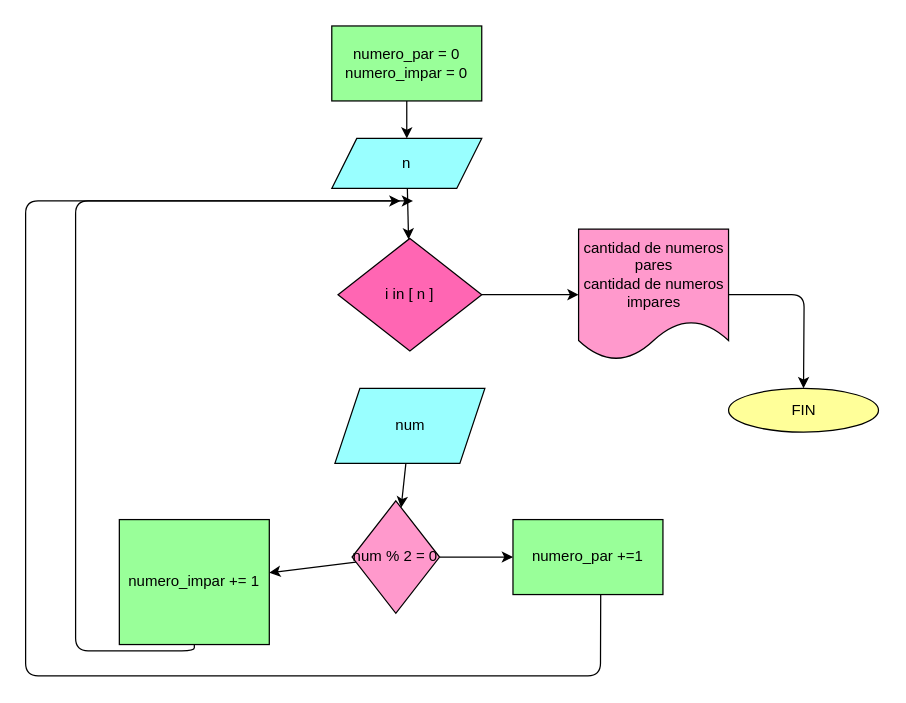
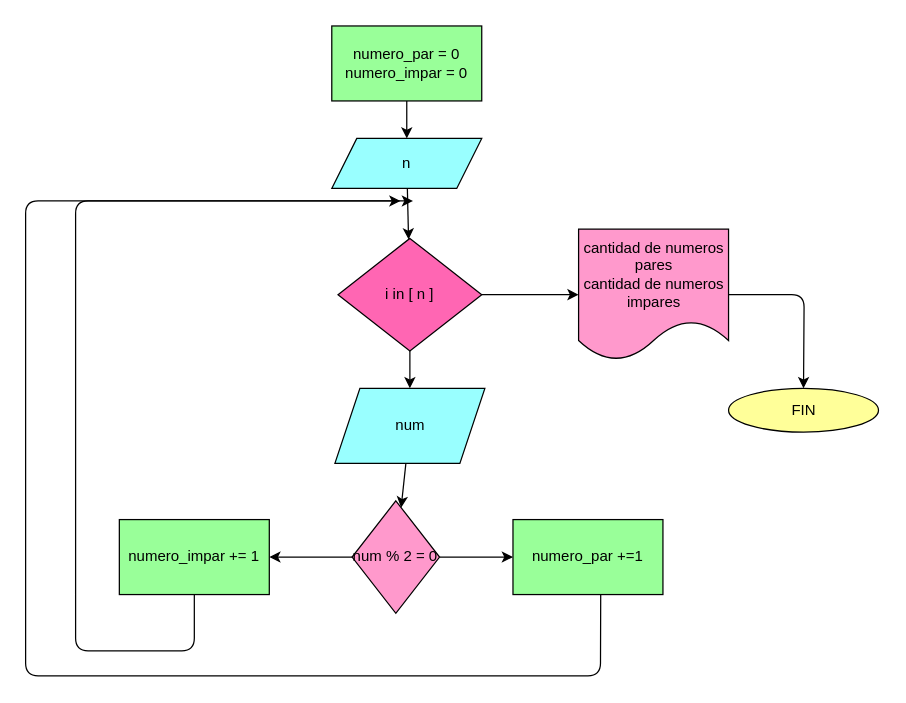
+ <mxCell id="6" value="" style="edgeStyle=none;html=1;" edge="1" parent="1" source="8" target="10"><mxGeometry relative="1" as="geometry" /></mxCell>
- <mxCell id="15" value="numero_impar += 1" style="whiteSpace=wrap;html=1;fillColor=#99FF99;" vertex="1" parent="1"><mxGeometry x="95" y="415" width="120" height="100" as="geometry" /></mxCell>
+ <mxCell id="15" value="numero_impar += 1" style="whiteSpace=wrap;html=1;fillColor=#99FF99;" vertex="1" parent="1"><mxGeometry x="95" y="415" width="120" height="60" as="geometry" /></mxCell>
